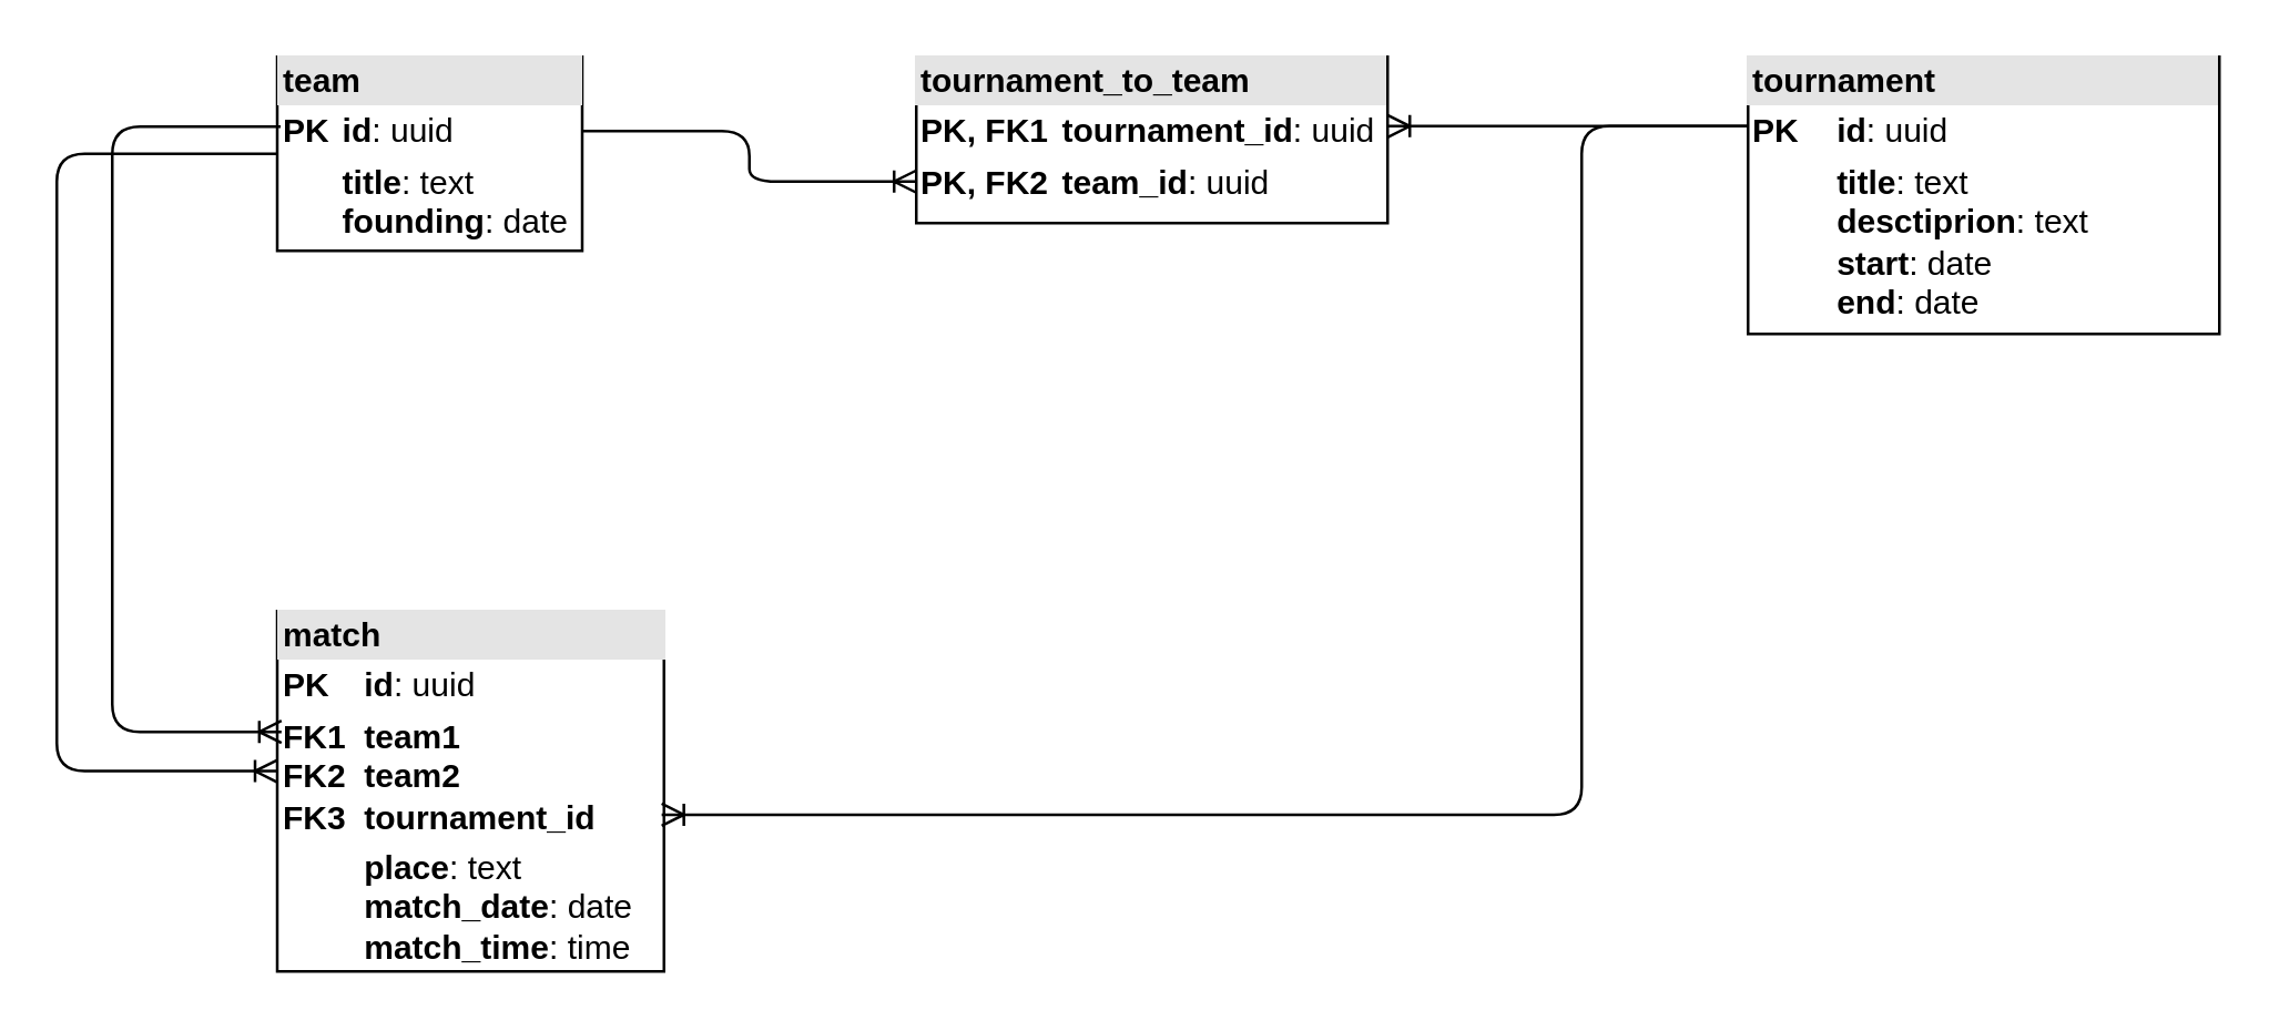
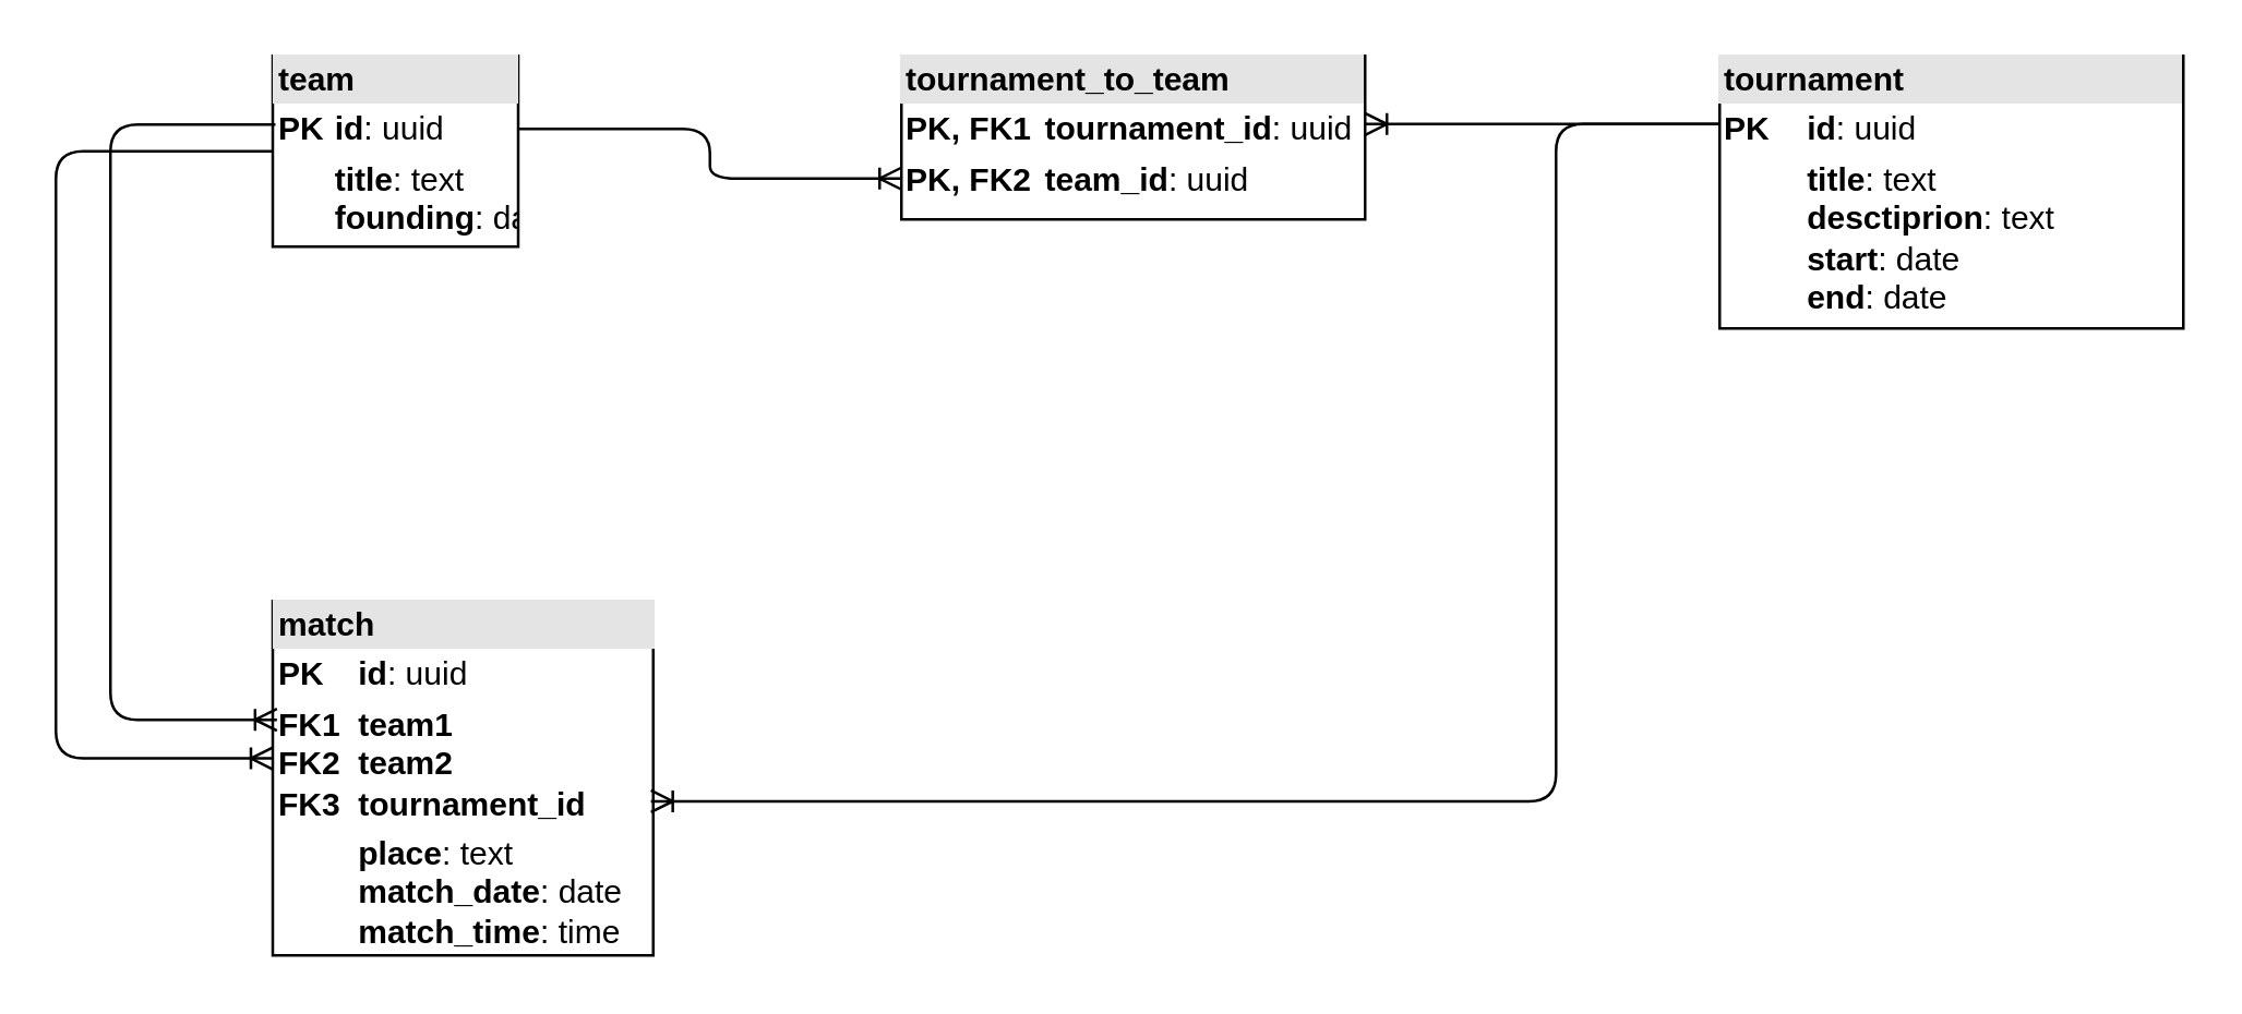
- <mxCell id="3" value="&lt;div style=&quot;box-sizing:border-box;width:100%;background:#e4e4e4;padding:2px;&quot;&gt;&lt;b&gt;&lt;font color=&quot;#000000&quot;&gt;team&lt;/font&gt;&lt;/b&gt;&lt;/div&gt;&lt;table style=&quot;width:100%;font-size:1em;&quot; cellpadding=&quot;2&quot; cellspacing=&quot;0&quot;&gt;&lt;tbody&gt;&lt;tr&gt;&lt;td&gt;&lt;b&gt;PK&lt;/b&gt;&lt;/td&gt;&lt;td&gt;&lt;b&gt;id&lt;/b&gt;: uuid&lt;/td&gt;&lt;/tr&gt;&lt;tr&gt;&lt;td&gt;&lt;br&gt;&lt;/td&gt;&lt;td&gt;&lt;b&gt;title&lt;/b&gt;: text&lt;br&gt;&lt;b&gt;founding&lt;/b&gt;: date&lt;br&gt;&lt;/td&gt;&lt;/tr&gt;&lt;tr&gt;&lt;td&gt;&lt;/td&gt;&lt;td&gt;&lt;br&gt;&lt;/td&gt;&lt;/tr&gt;&lt;/tbody&gt;&lt;/table&gt;" style="verticalAlign=top;align=left;overflow=fill;html=1;" parent="1" vertex="1"><mxGeometry x="99.5" y="20" width="110" height="70" as="geometry" /></mxCell>
+ <mxCell id="3" value="&lt;div style=&quot;box-sizing:border-box;width:100%;background:#e4e4e4;padding:2px;&quot;&gt;&lt;b&gt;&lt;font color=&quot;#000000&quot;&gt;team&lt;/font&gt;&lt;/b&gt;&lt;/div&gt;&lt;table style=&quot;width:100%;font-size:1em;&quot; cellpadding=&quot;2&quot; cellspacing=&quot;0&quot;&gt;&lt;tbody&gt;&lt;tr&gt;&lt;td&gt;&lt;b&gt;PK&lt;/b&gt;&lt;/td&gt;&lt;td&gt;&lt;b&gt;id&lt;/b&gt;: uuid&lt;/td&gt;&lt;/tr&gt;&lt;tr&gt;&lt;td&gt;&lt;br&gt;&lt;/td&gt;&lt;td&gt;&lt;b&gt;title&lt;/b&gt;: text&lt;br&gt;&lt;b&gt;founding&lt;/b&gt;: date&lt;br&gt;&lt;/td&gt;&lt;/tr&gt;&lt;tr&gt;&lt;td&gt;&lt;/td&gt;&lt;td&gt;&lt;br&gt;&lt;/td&gt;&lt;/tr&gt;&lt;/tbody&gt;&lt;/table&gt;" style="verticalAlign=top;align=left;overflow=fill;html=1;" parent="1" vertex="1"><mxGeometry x="99.5" y="20" width="90" height="70" as="geometry" /></mxCell>
